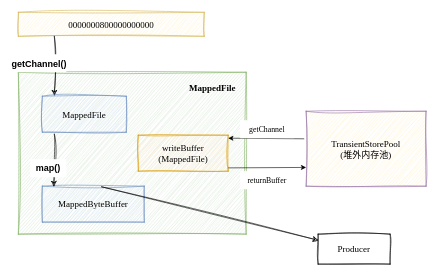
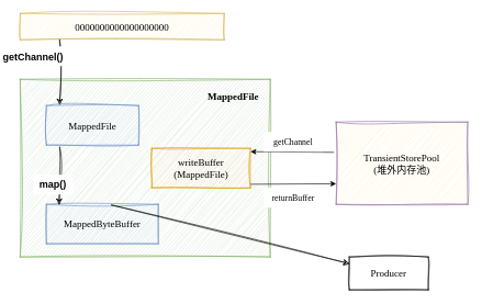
- <mxCell id="2" value="0000000800000000000" style="rounded=0;whiteSpace=wrap;html=1;fontSize=15;fontFamily=Lucida Console;sketch=1;curveFitting=1;jiggle=2;fillColor=#fff2cc;strokeColor=#d6b656;" vertex="1" parent="1"><mxGeometry x="30" y="20" width="310" height="40" as="geometry" /></mxCell>
+ <mxCell id="2" value="0000000000000000000" style="rounded=0;whiteSpace=wrap;html=1;fontSize=15;fontFamily=Lucida Console;sketch=1;curveFitting=1;jiggle=2;fillColor=#fff2cc;strokeColor=#d6b656;" vertex="1" parent="1"><mxGeometry x="30" y="20" width="310" height="40" as="geometry" /></mxCell>
- <mxCell id="12" value="getChannel()" style="text;html=1;strokeColor=none;fillColor=default;align=center;verticalAlign=middle;whiteSpace=wrap;rounded=0;fontSize=15;fontStyle=1" vertex="1" parent="1"><mxGeometry x="20" y="90" width="90" height="30" as="geometry" /></mxCell>
+ <mxCell id="12" value="getChannel()" style="text;html=1;strokeColor=none;fillColor=default;align=center;verticalAlign=middle;whiteSpace=wrap;rounded=0;fontSize=15;fontStyle=1" vertex="1" parent="1"><mxGeometry x="5" y="70" width="90" height="30" as="geometry" /></mxCell>
